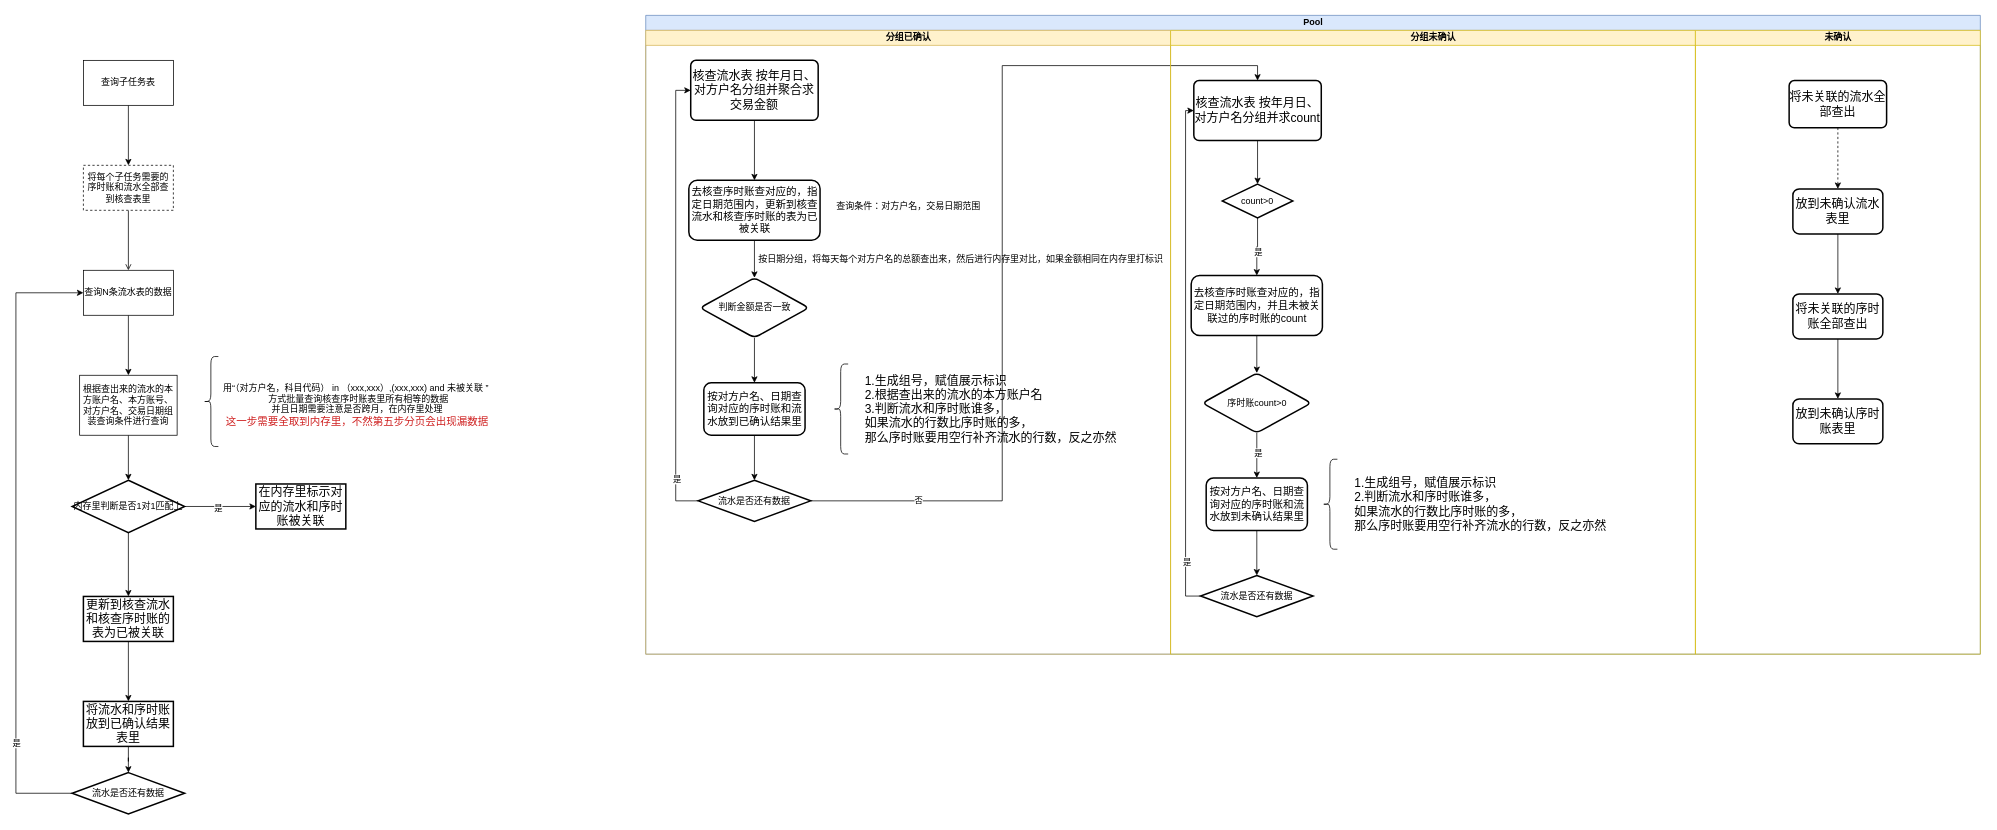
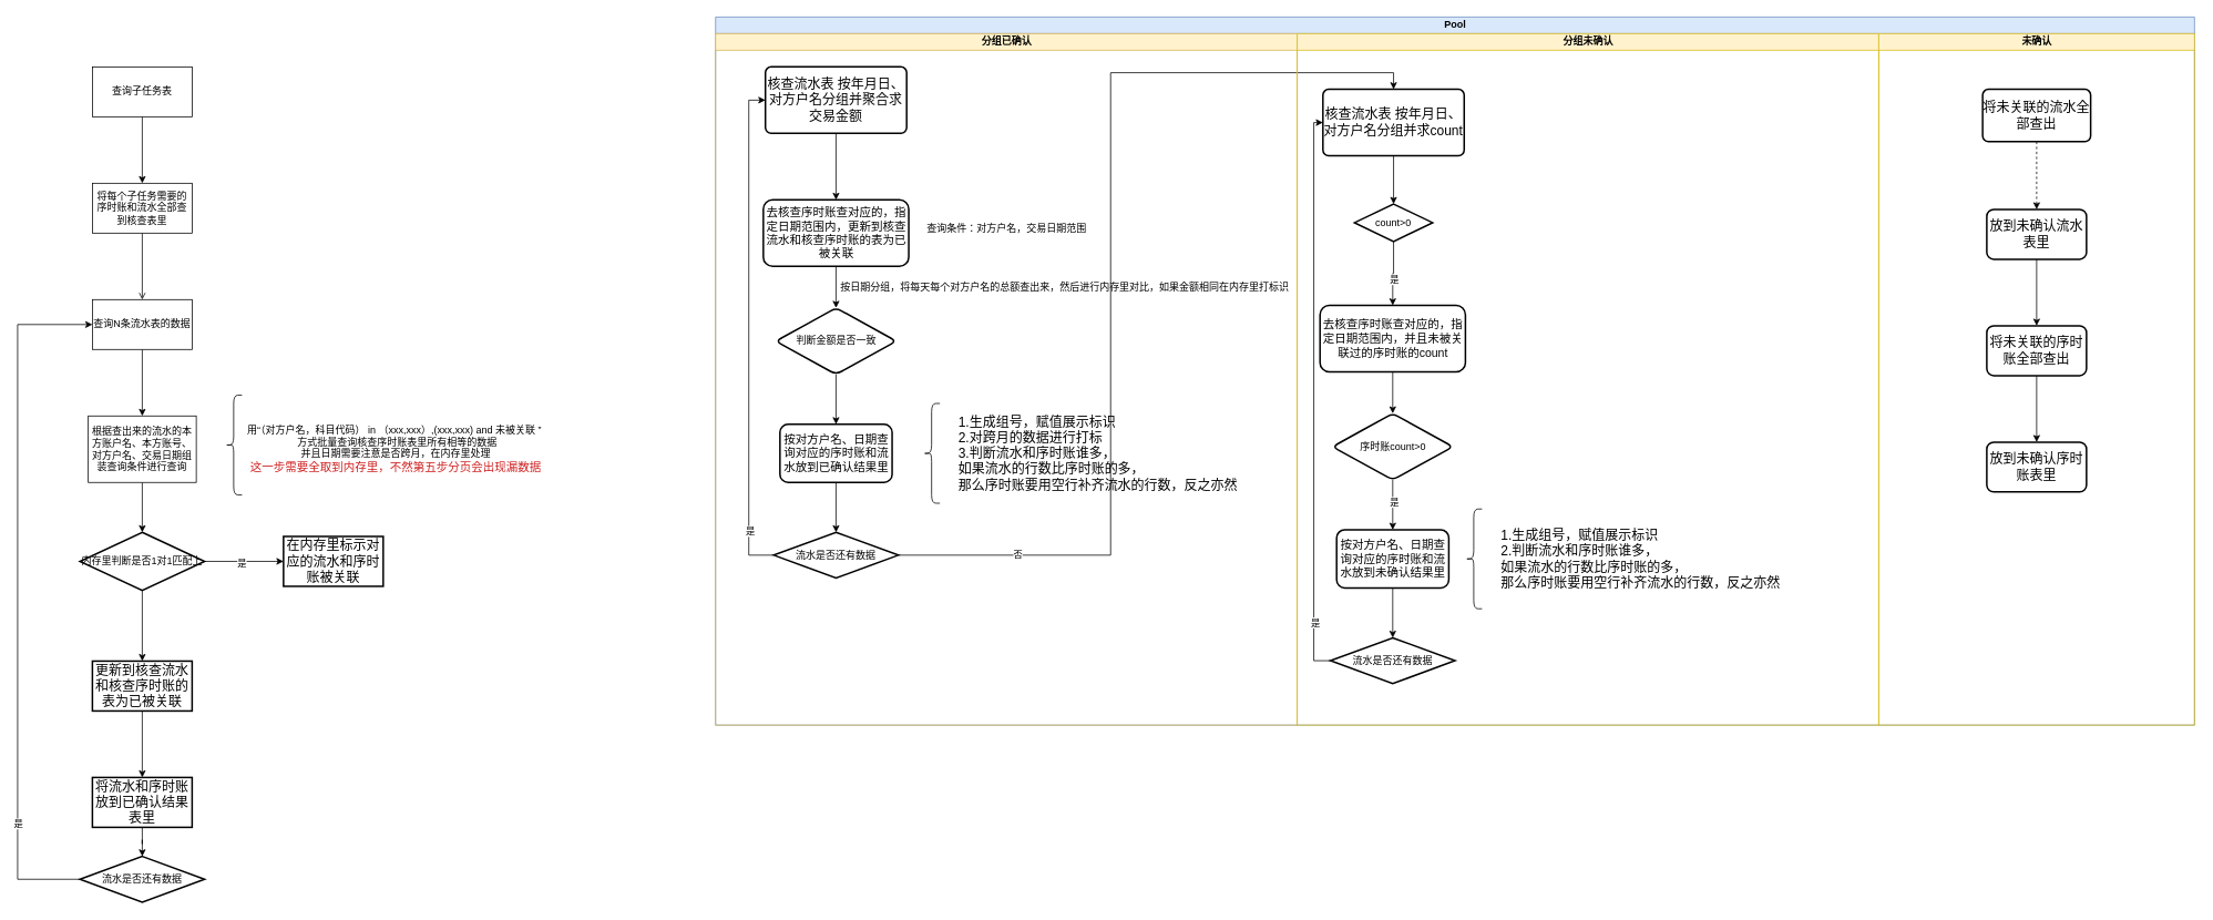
- <mxCell id="5" value="将每个子任务需要的序时账和流水全部查到核查表里" style="whiteSpace=wrap;html=1;rounded=0;dashed=1;" parent="1" vertex="1"><mxGeometry x="110" y="220" width="120" height="60" as="geometry" /></mxCell>
+ <mxCell id="5" value="将每个子任务需要的序时账和流水全部查到核查表里" style="whiteSpace=wrap;html=1;rounded=0;" parent="1" vertex="1"><mxGeometry x="110" y="220" width="120" height="60" as="geometry" /></mxCell>
- <mxCell id="32" value="&lt;div style=&quot;text-align: left;&quot;&gt;&lt;span style=&quot;background-color: initial; font-size: 16px;&quot;&gt;1.生成组号，赋值展示标识&lt;/span&gt;&lt;/div&gt;&lt;div style=&quot;text-align: left;&quot;&gt;&lt;span style=&quot;background-color: initial; font-size: 16px;&quot;&gt;2.根据查出来的流水的本方账户名&lt;/span&gt;&lt;/div&gt;&lt;span style=&quot;background-color: initial;&quot; class=&quot;ne-text&quot;&gt;&lt;div style=&quot;text-align: left;&quot;&gt;&lt;span style=&quot;background-color: initial;&quot; class=&quot;ne-text&quot;&gt;&lt;span style=&quot;font-size: 16px;&quot;&gt;3.判断流水和序时账谁多，&lt;/span&gt;&lt;/span&gt;&lt;/div&gt;&lt;div style=&quot;text-align: left;&quot;&gt;&lt;span style=&quot;background-color: initial; font-size: 16px;&quot;&gt;如果流水的行数比序时账的多，&lt;/span&gt;&lt;/div&gt;&lt;div style=&quot;text-align: left;&quot;&gt;&lt;span style=&quot;background-color: initial; font-size: 16px;&quot;&gt;那么序时账要用空行补齐流水的行数，反之亦然&lt;/span&gt;&lt;/div&gt;&lt;/span&gt;" style="text;html=1;align=center;verticalAlign=middle;resizable=0;points=[];autosize=1;strokeColor=none;fillColor=none;" parent="1" vertex="1"><mxGeometry x="1140" y="490" width="360" height="110" as="geometry" /></mxCell>
+ <mxCell id="32" value="&lt;div style=&quot;text-align: left;&quot;&gt;&lt;span style=&quot;background-color: initial; font-size: 16px;&quot;&gt;1.生成组号，赋值展示标识&lt;/span&gt;&lt;/div&gt;&lt;div style=&quot;text-align: left;&quot;&gt;&lt;span style=&quot;background-color: initial; font-size: 16px;&quot;&gt;2.对跨月的数据进行打标&lt;/span&gt;&lt;/div&gt;&lt;span style=&quot;background-color: initial;&quot; class=&quot;ne-text&quot;&gt;&lt;div style=&quot;text-align: left;&quot;&gt;&lt;span style=&quot;background-color: initial;&quot; class=&quot;ne-text&quot;&gt;&lt;span style=&quot;font-size: 16px;&quot;&gt;3.判断流水和序时账谁多，&lt;/span&gt;&lt;/span&gt;&lt;/div&gt;&lt;div style=&quot;text-align: left;&quot;&gt;&lt;span style=&quot;background-color: initial; font-size: 16px;&quot;&gt;如果流水的行数比序时账的多，&lt;/span&gt;&lt;/div&gt;&lt;div style=&quot;text-align: left;&quot;&gt;&lt;span style=&quot;background-color: initial; font-size: 16px;&quot;&gt;那么序时账要用空行补齐流水的行数，反之亦然&lt;/span&gt;&lt;/div&gt;&lt;/span&gt;" style="text;html=1;align=center;verticalAlign=middle;resizable=0;points=[];autosize=1;strokeColor=none;fillColor=none;" parent="1" vertex="1"><mxGeometry x="1140" y="490" width="360" height="110" as="geometry" /></mxCell>
